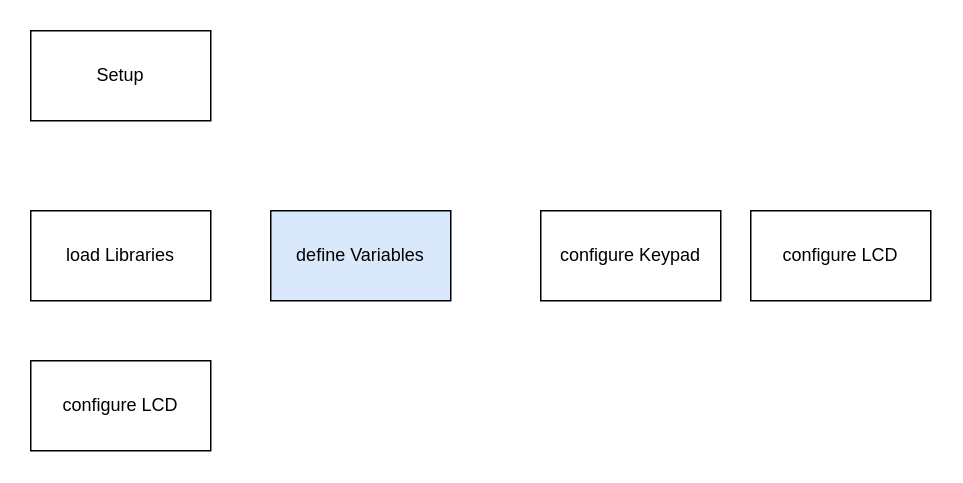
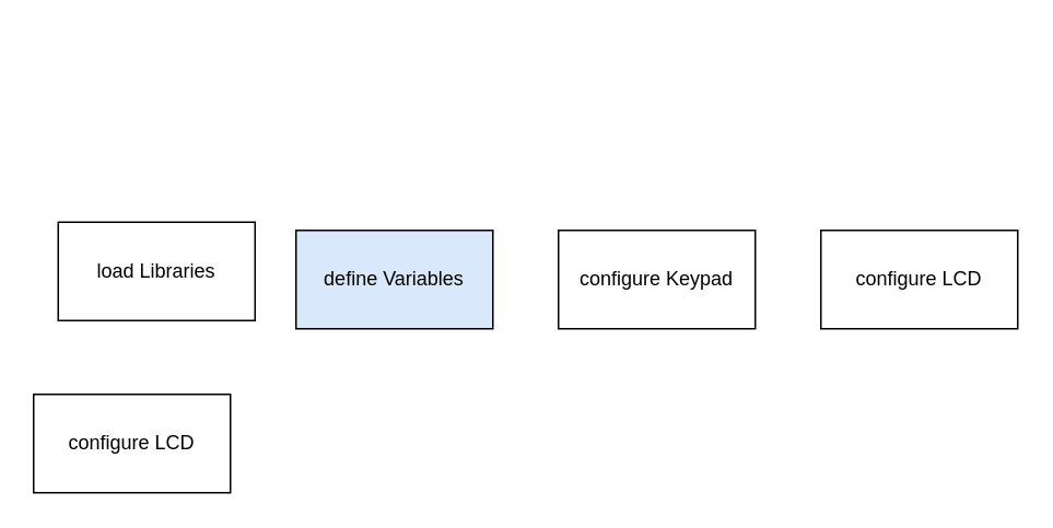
- <mxCell id="2" value="Setup" style="rounded=0;whiteSpace=wrap;html=1;" vertex="1" parent="1"><mxGeometry x="20" y="20" width="120" height="60" as="geometry" /></mxCell>
- <mxCell id="3" value="load Libraries" style="rounded=0;whiteSpace=wrap;html=1;" vertex="1" parent="1"><mxGeometry x="20" y="140" width="120" height="60" as="geometry" /></mxCell>
+ <mxCell id="3" value="load Libraries" style="rounded=0;whiteSpace=wrap;html=1;" vertex="1" parent="1"><mxGeometry x="35" y="135" width="120" height="60" as="geometry" /></mxCell>
- <mxCell id="5" value="configure Keypad" style="rounded=0;whiteSpace=wrap;html=1;" vertex="1" parent="1"><mxGeometry x="360" y="140" width="120" height="60" as="geometry" /></mxCell>
+ <mxCell id="5" value="configure Keypad" style="rounded=0;whiteSpace=wrap;html=1;" vertex="1" parent="1"><mxGeometry x="340" y="140" width="120" height="60" as="geometry" /></mxCell>
